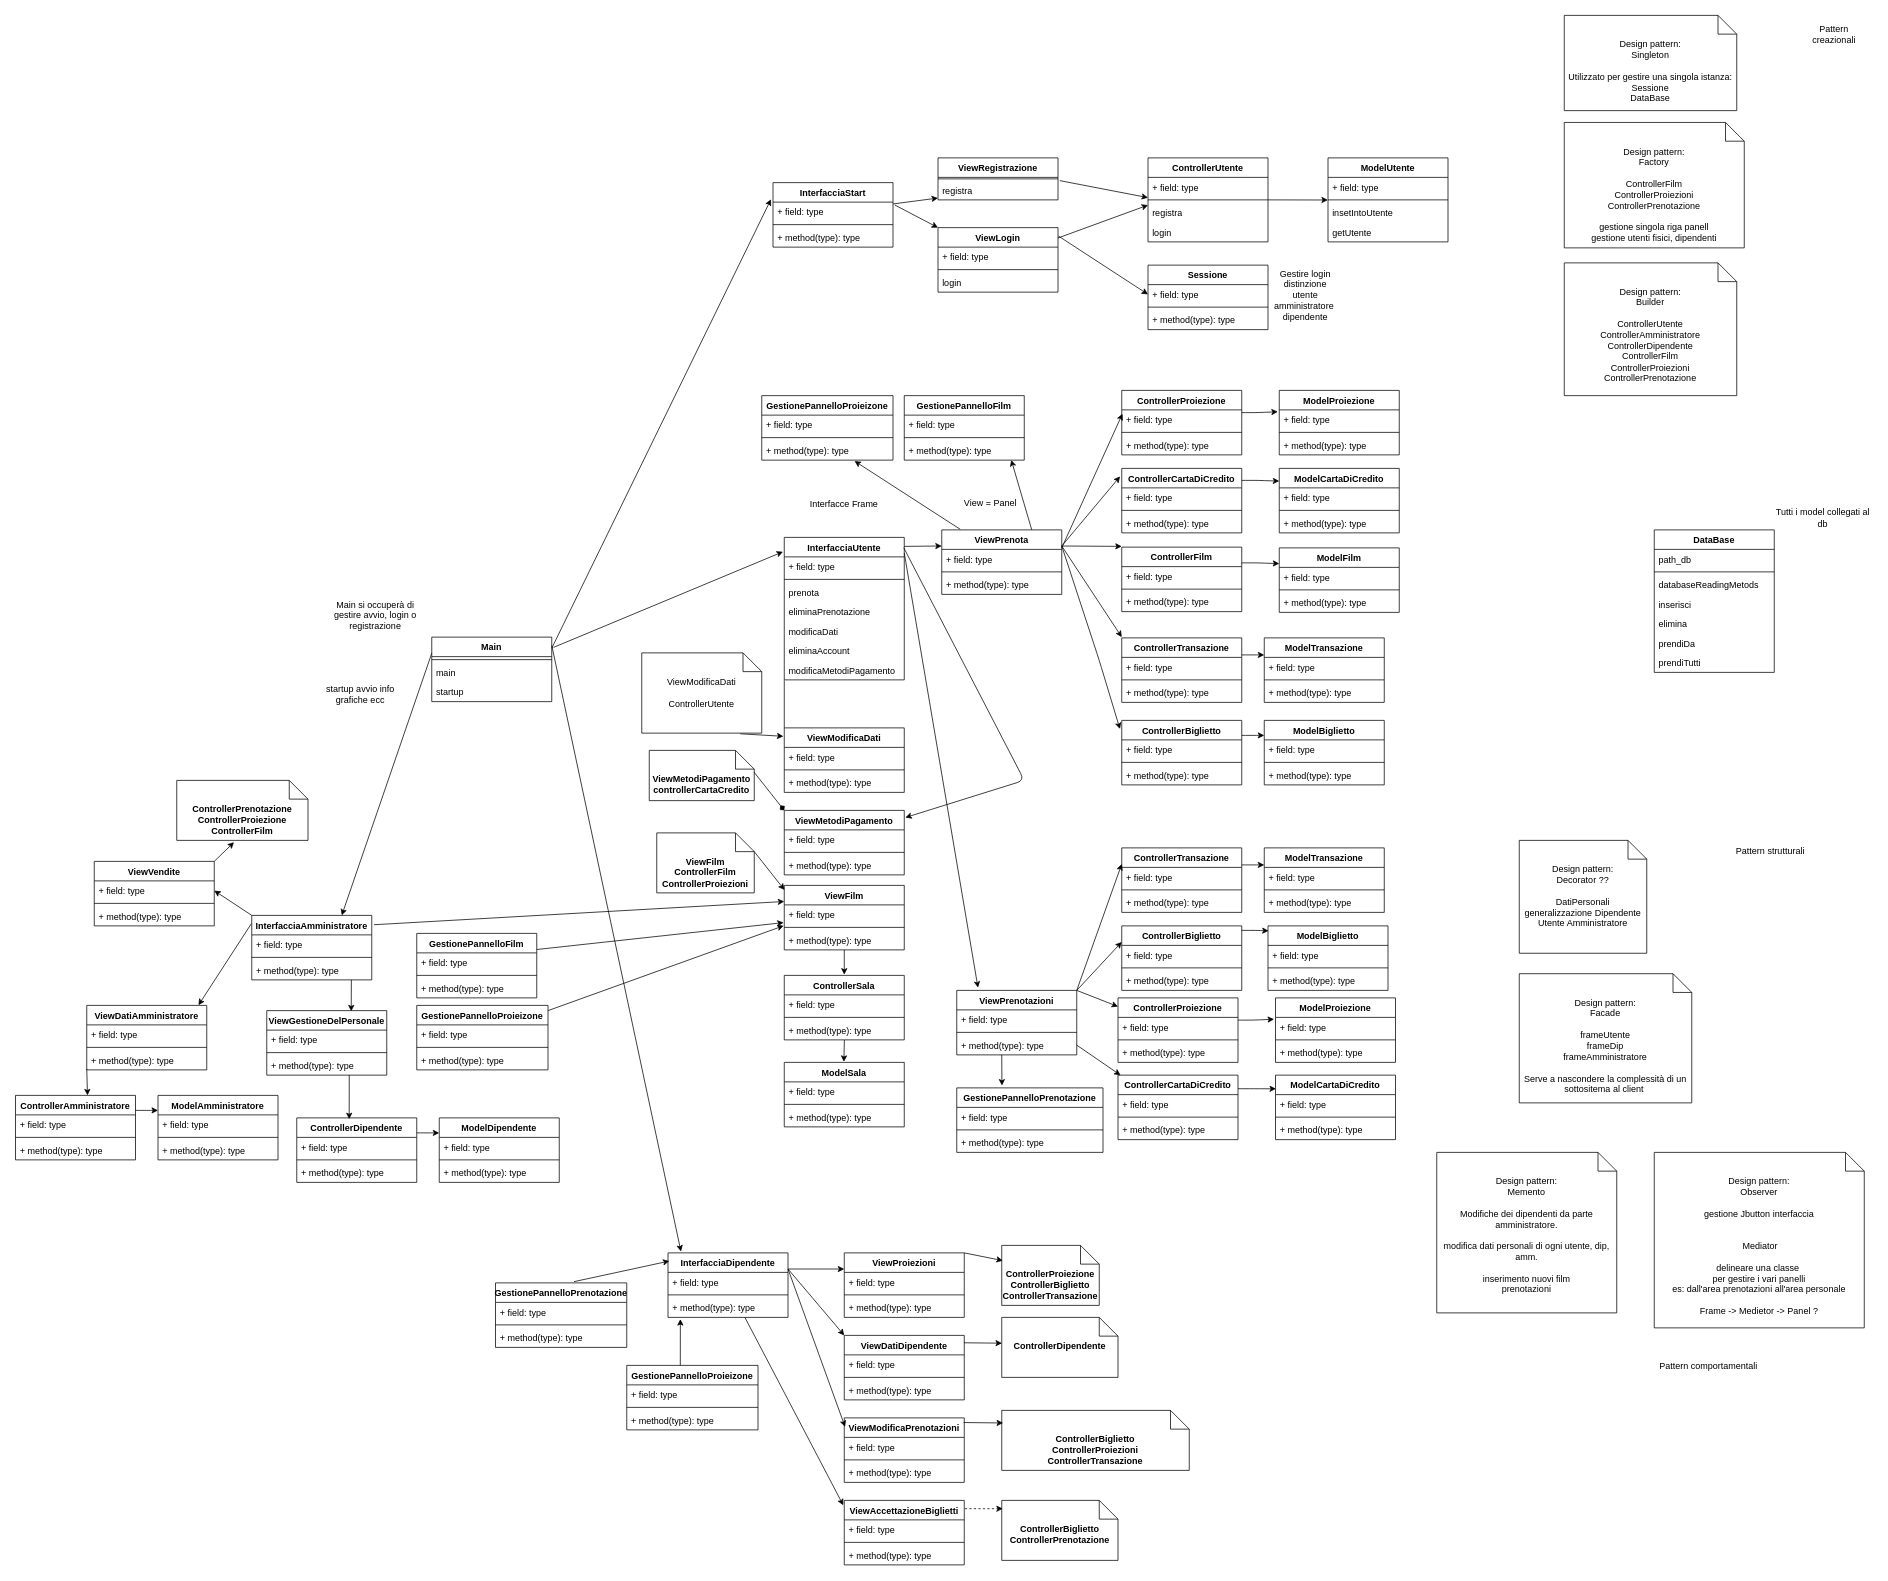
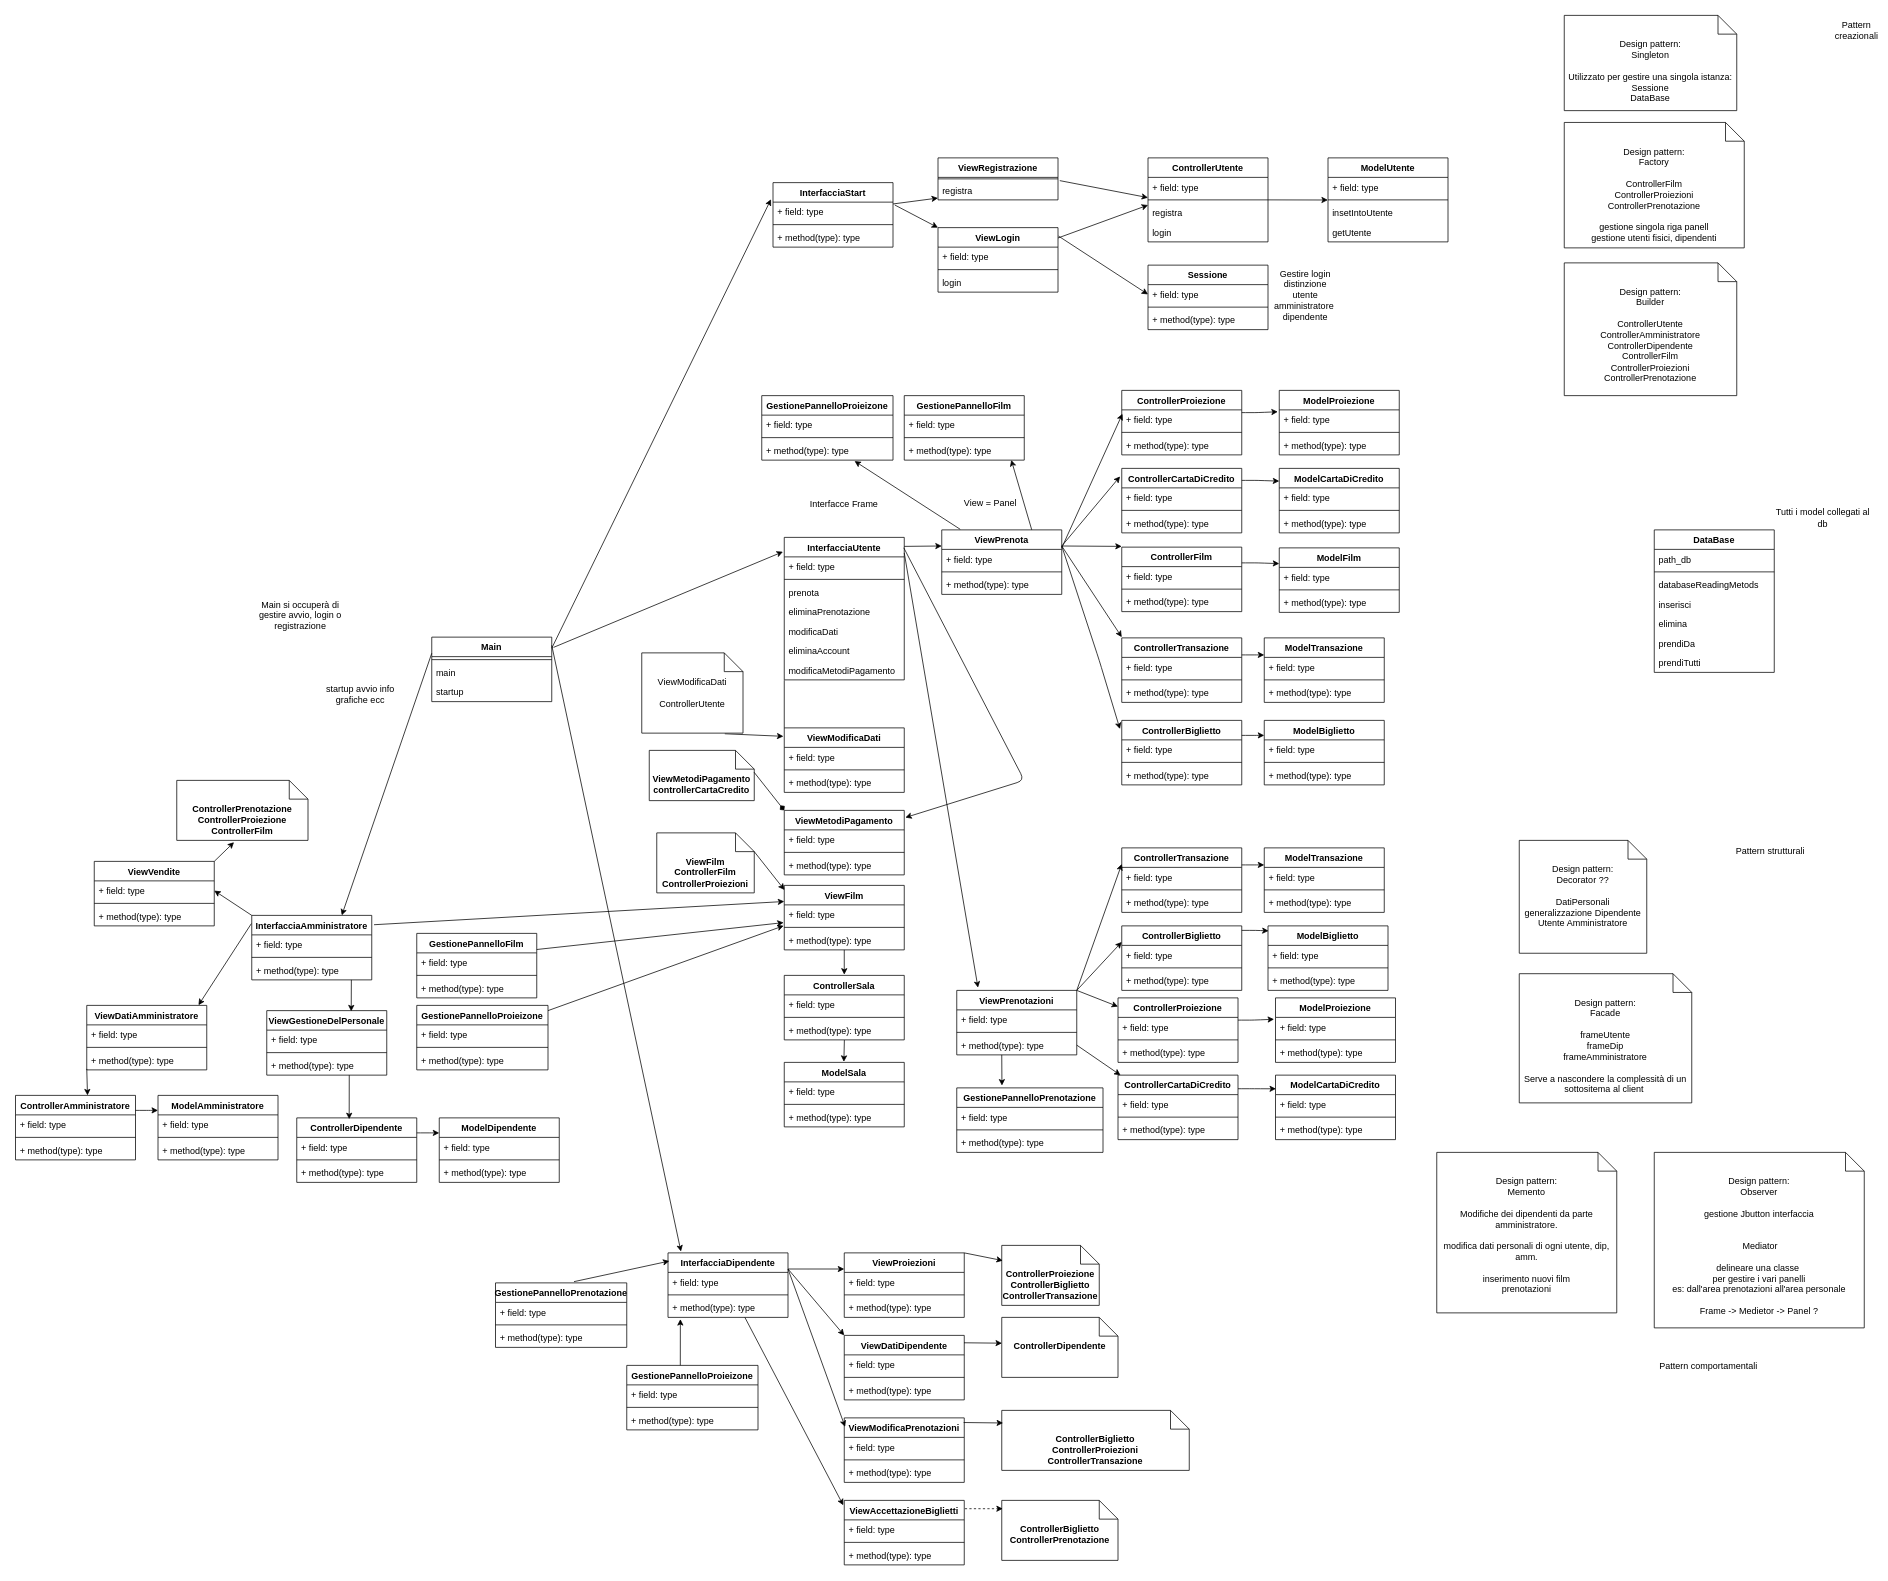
- <mxCell id="309" value="Pattern creazionali" style="text;html=1;strokeColor=none;fillColor=none;align=center;verticalAlign=middle;whiteSpace=wrap;rounded=0;" parent="1" vertex="1"><mxGeometry x="2415" y="30" width="60" height="30" as="geometry" /></mxCell>
+ <mxCell id="309" value="Pattern creazionali" style="text;html=1;strokeColor=none;fillColor=none;align=center;verticalAlign=middle;whiteSpace=wrap;rounded=0;" parent="1" vertex="1"><mxGeometry x="2445" y="25" width="60" height="30" as="geometry" /></mxCell>
- <mxCell id="44" value="Main si occuperà di gestire avvio, login o registrazione" style="text;html=1;strokeColor=none;fillColor=none;align=center;verticalAlign=middle;whiteSpace=wrap;rounded=0;" parent="1" vertex="1"><mxGeometry x="435" y="810" width="130" height="20" as="geometry" /></mxCell>
+ <mxCell id="44" value="Main si occuperà di gestire avvio, login o registrazione" style="text;html=1;strokeColor=none;fillColor=none;align=center;verticalAlign=middle;whiteSpace=wrap;rounded=0;" parent="1" vertex="1"><mxGeometry x="335" y="810" width="130" height="20" as="geometry" /></mxCell>
- <mxCell id="244" value="ViewModificaDati&lt;br&gt;&lt;br&gt;ControllerUtente" style="shape=note2;boundedLbl=1;whiteSpace=wrap;html=1;size=25;verticalAlign=top;align=center;" parent="1" vertex="1"><mxGeometry x="855" y="870" width="160" height="107" as="geometry" /></mxCell>
+ <mxCell id="244" value="ViewModificaDati&lt;br&gt;&lt;br&gt;ControllerUtente" style="shape=note2;boundedLbl=1;whiteSpace=wrap;html=1;size=25;verticalAlign=top;align=center;" parent="1" vertex="1"><mxGeometry x="855" y="870" width="135" height="107" as="geometry" /></mxCell>
